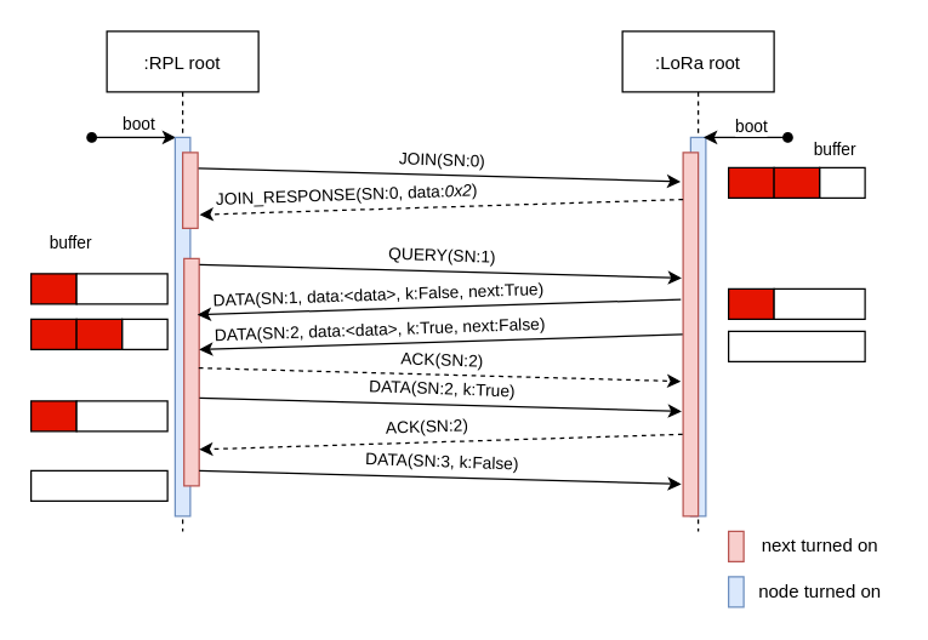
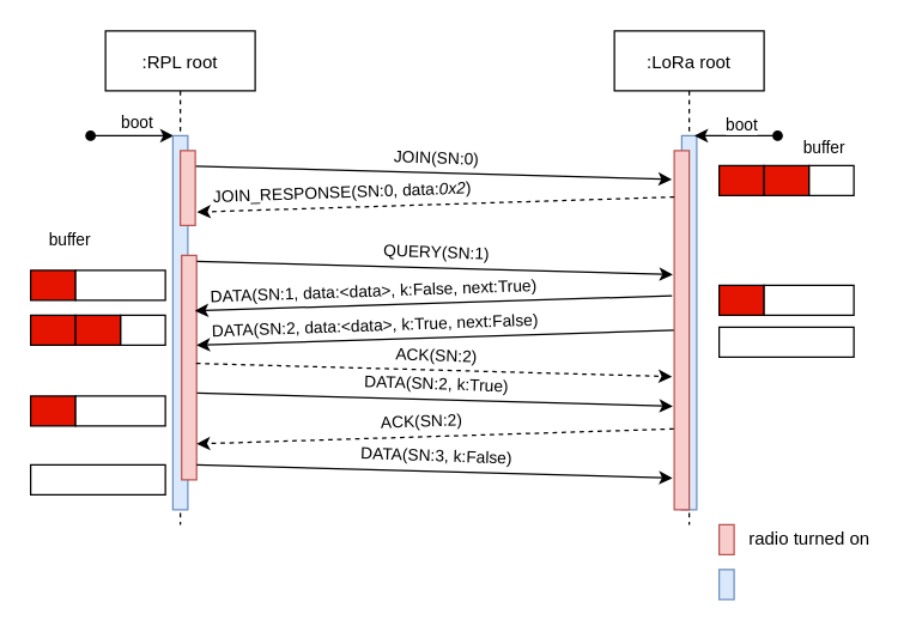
- <mxCell id="50" value="next turned on" style="text;html=1;align=center;verticalAlign=middle;resizable=0;points=[];autosize=1;strokeColor=none;" vertex="1" parent="47"><mxGeometry x="10" width="100" height="20" as="geometry" /></mxCell>
+ <mxCell id="50" value="radio turned on" style="text;html=1;align=center;verticalAlign=middle;resizable=0;points=[];autosize=1;strokeColor=none;" vertex="1" parent="47"><mxGeometry x="10" width="100" height="20" as="geometry" /></mxCell>
- <mxCell id="51" value="node turned on" style="text;html=1;align=center;verticalAlign=middle;resizable=0;points=[];autosize=1;strokeColor=none;" vertex="1" parent="47"><mxGeometry x="10" y="30" width="100" height="20" as="geometry" /></mxCell>
